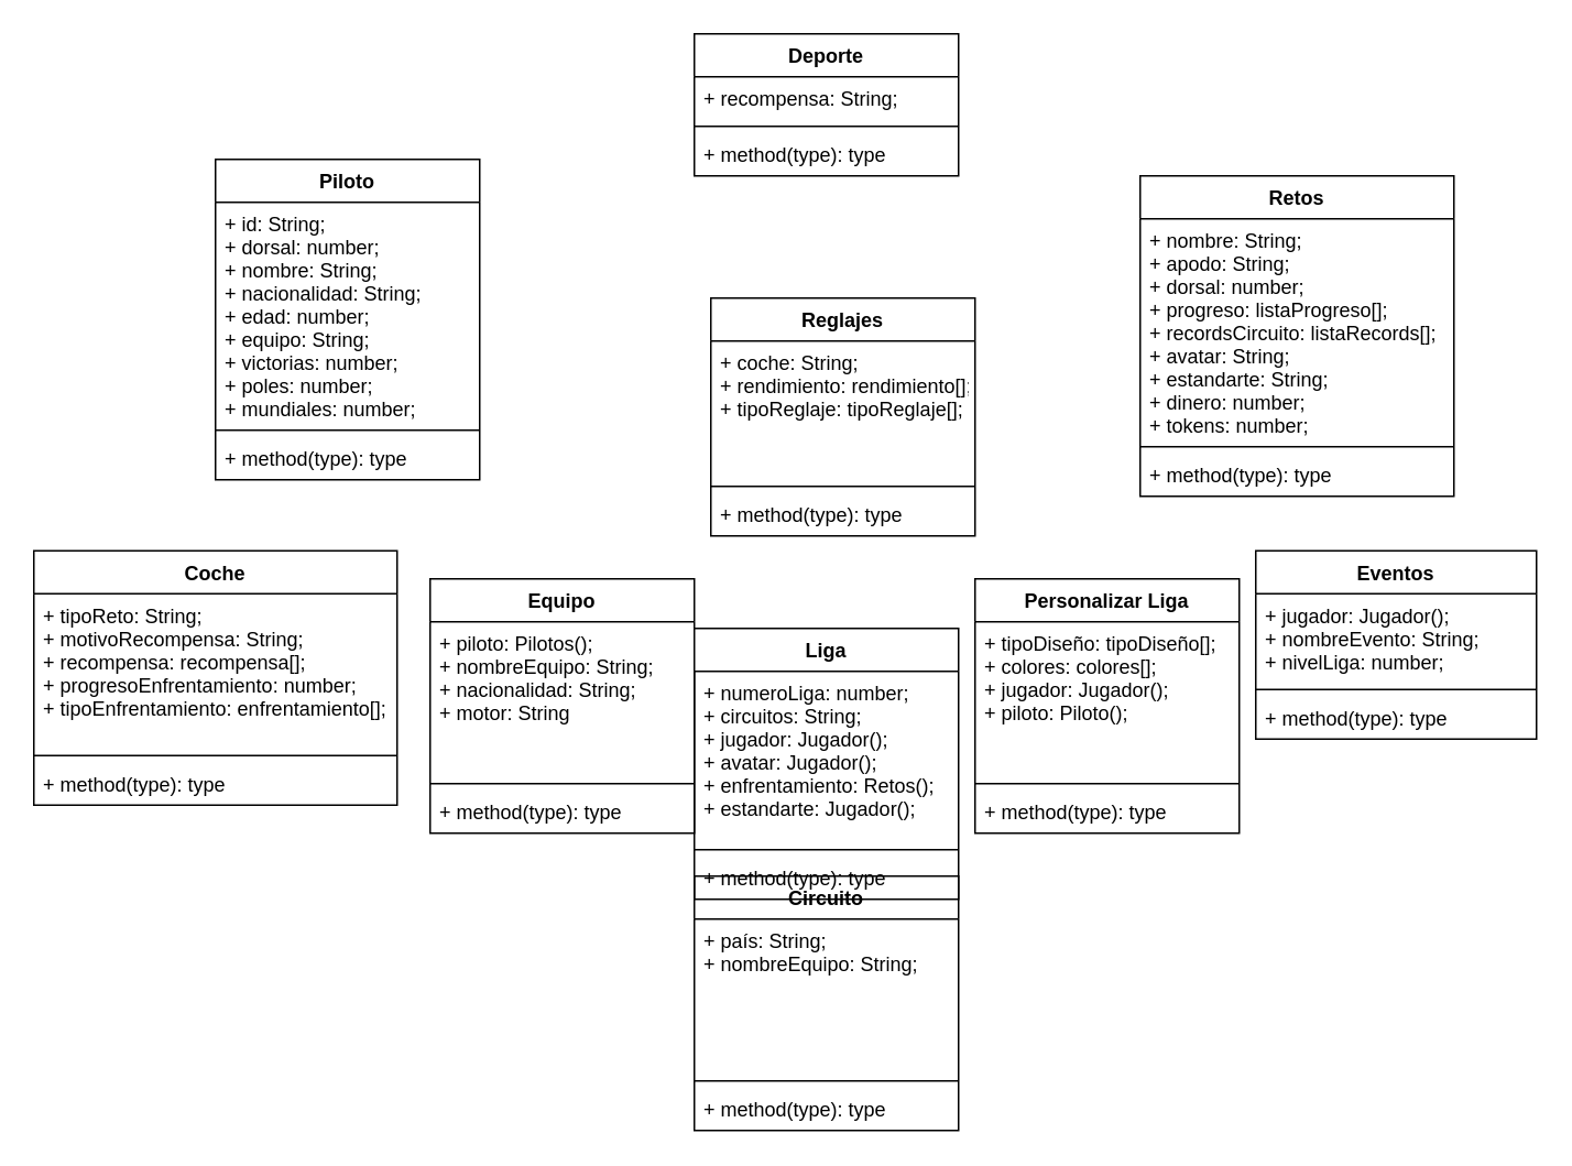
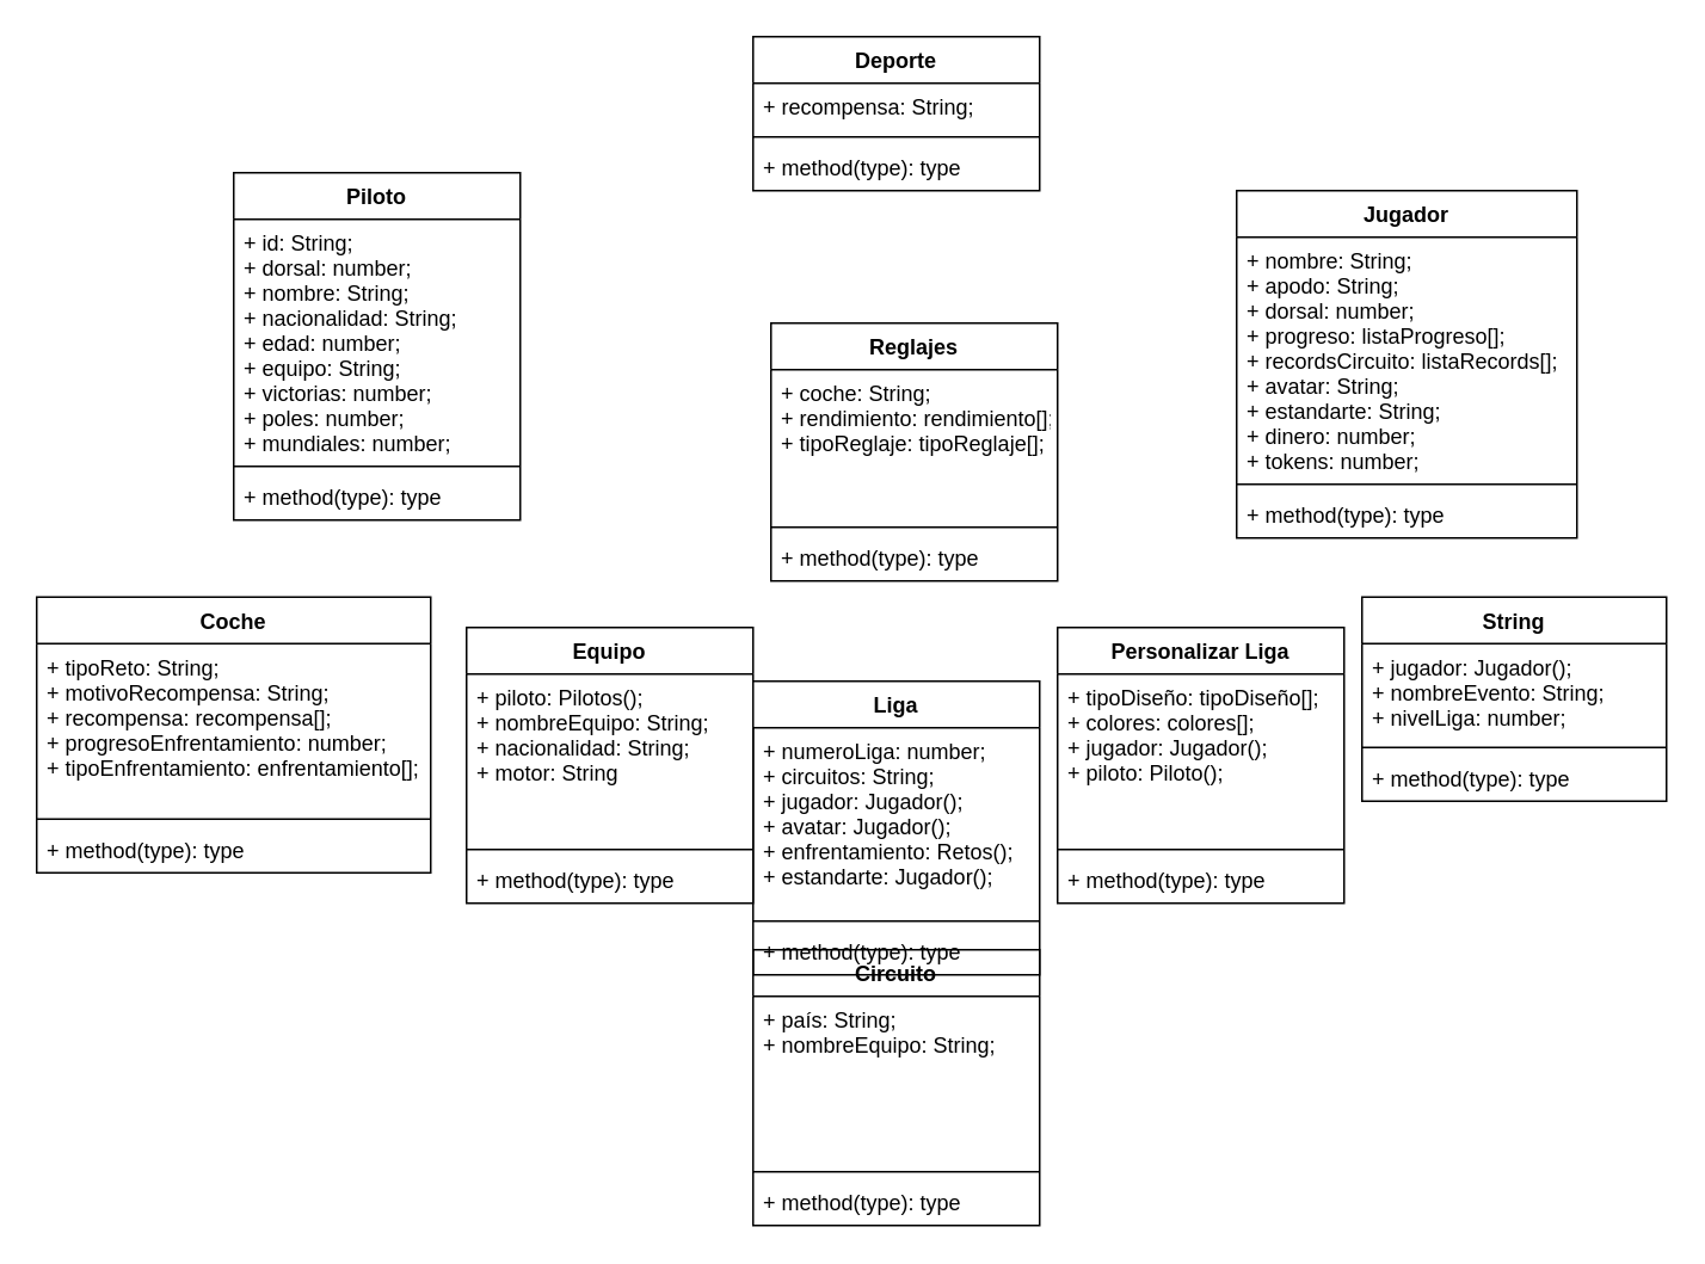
- <mxCell id="22" value="Retos" style="swimlane;fontStyle=1;align=center;verticalAlign=top;childLayout=stackLayout;horizontal=1;startSize=26;horizontalStack=0;resizeParent=1;resizeParentMax=0;resizeLast=0;collapsible=1;marginBottom=0;" vertex="1" parent="1"><mxGeometry x="690" y="106" width="190" height="194" as="geometry" /></mxCell>
+ <mxCell id="22" value="Jugador" style="swimlane;fontStyle=1;align=center;verticalAlign=top;childLayout=stackLayout;horizontal=1;startSize=26;horizontalStack=0;resizeParent=1;resizeParentMax=0;resizeLast=0;collapsible=1;marginBottom=0;" vertex="1" parent="1"><mxGeometry x="690" y="106" width="190" height="194" as="geometry" /></mxCell>
- <mxCell id="26" value="Eventos" style="swimlane;fontStyle=1;align=center;verticalAlign=top;childLayout=stackLayout;horizontal=1;startSize=26;horizontalStack=0;resizeParent=1;resizeParentMax=0;resizeLast=0;collapsible=1;marginBottom=0;" vertex="1" parent="1"><mxGeometry x="760" y="333" width="170" height="114" as="geometry" /></mxCell>
+ <mxCell id="26" value="String" style="swimlane;fontStyle=1;align=center;verticalAlign=top;childLayout=stackLayout;horizontal=1;startSize=26;horizontalStack=0;resizeParent=1;resizeParentMax=0;resizeLast=0;collapsible=1;marginBottom=0;" vertex="1" parent="1"><mxGeometry x="760" y="333" width="170" height="114" as="geometry" /></mxCell>
